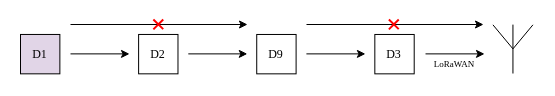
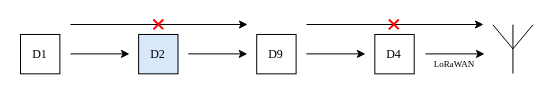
- <mxCell id="2" value="D1" style="rounded=0;whiteSpace=wrap;html=1;fontFamily=Computer Modern;fillColor=#e1d5e7;" parent="1" vertex="1"><mxGeometry x="20" y="33.96" width="39.37" height="39.37" as="geometry" /></mxCell>
+ <mxCell id="2" value="D1" style="rounded=0;whiteSpace=wrap;html=1;fontFamily=Computer Modern;" parent="1" vertex="1"><mxGeometry x="20" y="33.96" width="39.37" height="39.37" as="geometry" /></mxCell>
- <mxCell id="3" value="D2" style="rounded=0;whiteSpace=wrap;html=1;fontFamily=Computer Modern;" parent="1" vertex="1"><mxGeometry x="138.112" y="33.962" width="39.37" height="39.37" as="geometry" /></mxCell>
+ <mxCell id="3" value="D2" style="rounded=0;whiteSpace=wrap;html=1;fontFamily=Computer Modern;fillColor=#dae8fc;" parent="1" vertex="1"><mxGeometry x="138.112" y="33.962" width="39.37" height="39.37" as="geometry" /></mxCell>
- <mxCell id="5" value="D3" style="rounded=0;whiteSpace=wrap;html=1;fontFamily=Computer Modern;" parent="1" vertex="1"><mxGeometry x="374.327" y="33.967" width="39.37" height="39.37" as="geometry" /></mxCell>
+ <mxCell id="5" value="D4" style="rounded=0;whiteSpace=wrap;html=1;fontFamily=Computer Modern;" parent="1" vertex="1"><mxGeometry x="374.327" y="33.967" width="39.37" height="39.37" as="geometry" /></mxCell>
